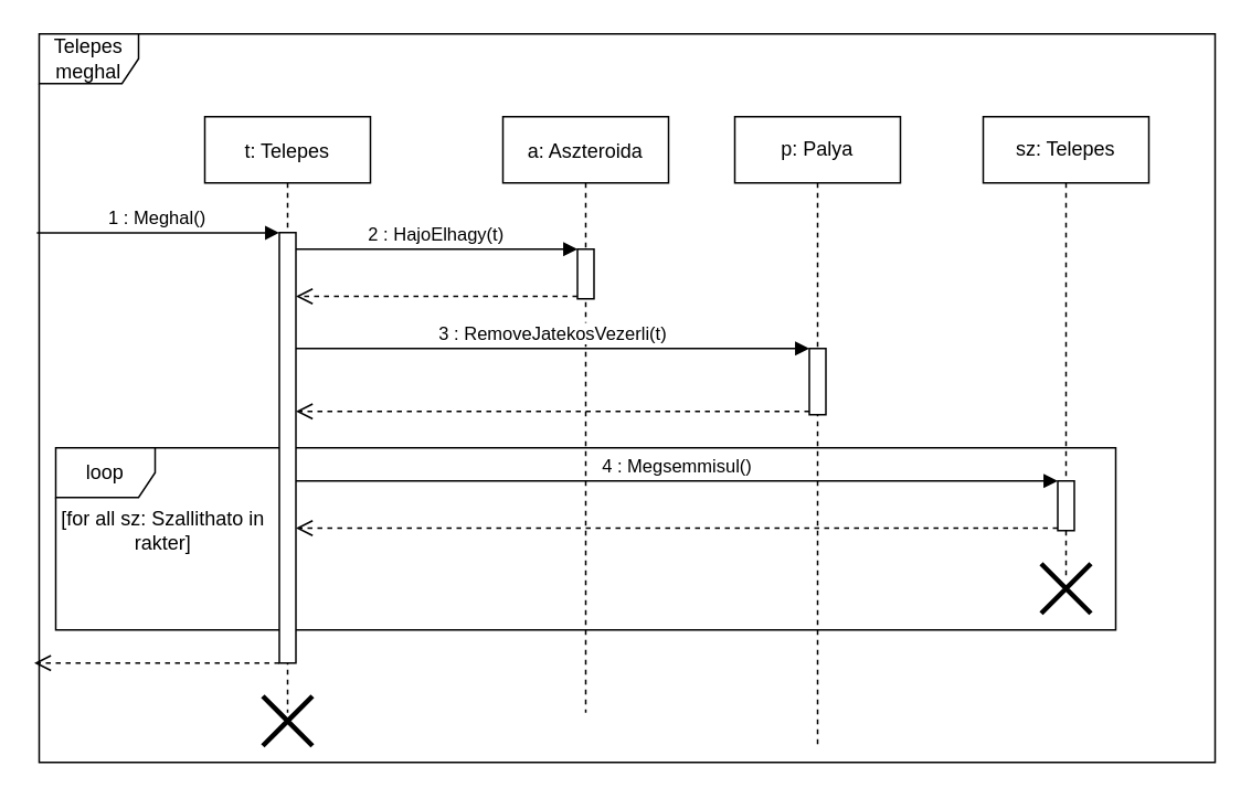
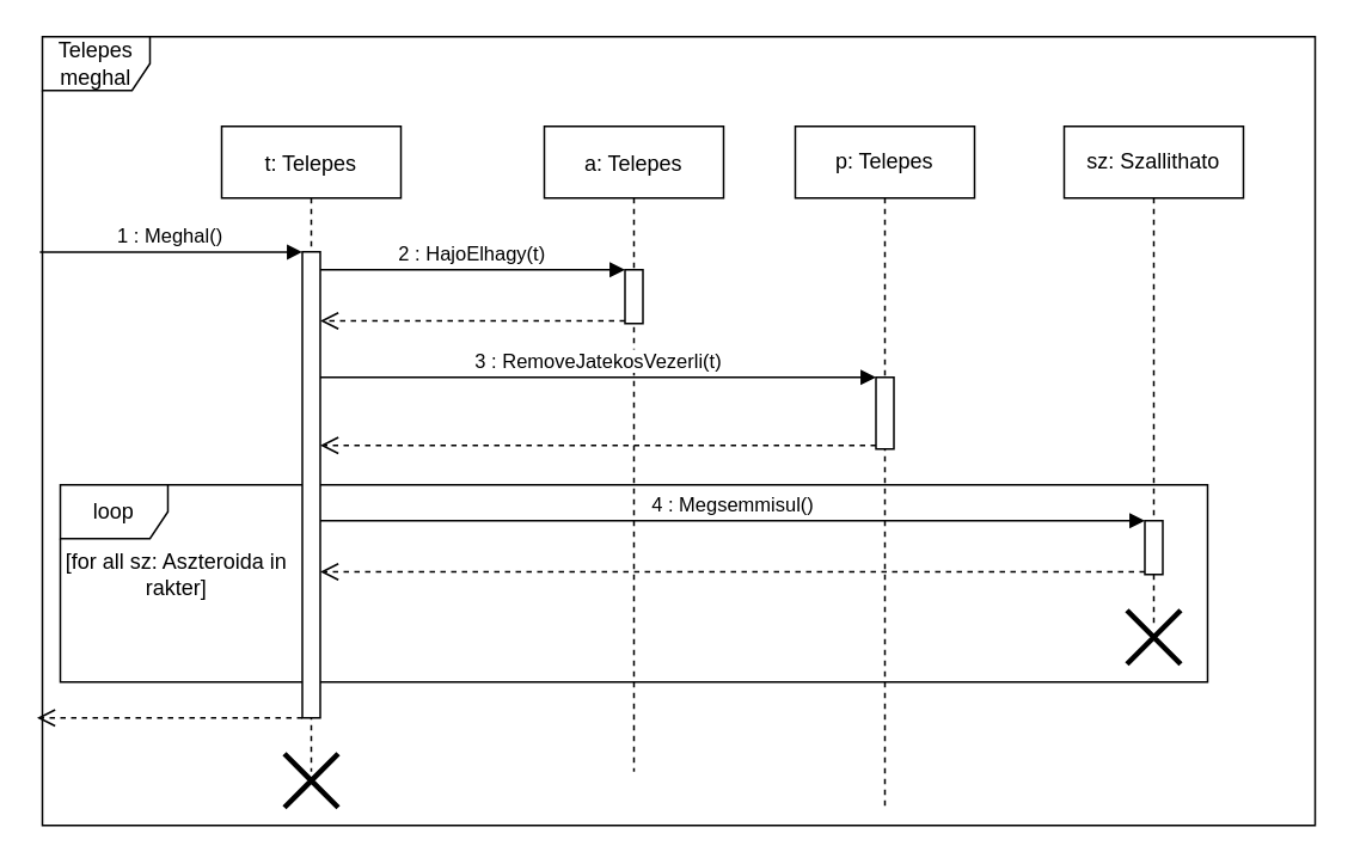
- <mxCell id="10" value="p: Palya" style="shape=umlLifeline;perimeter=lifelinePerimeter;whiteSpace=wrap;html=1;container=1;collapsible=0;recursiveResize=0;outlineConnect=0;" parent="1" vertex="1"><mxGeometry x="443" y="70" width="100" height="380" as="geometry" /></mxCell>
+ <mxCell id="10" value="p: Telepes" style="shape=umlLifeline;perimeter=lifelinePerimeter;whiteSpace=wrap;html=1;container=1;collapsible=0;recursiveResize=0;outlineConnect=0;" parent="1" vertex="1"><mxGeometry x="443" y="70" width="100" height="380" as="geometry" /></mxCell>
- <mxCell id="12" value="sz: Telepes" style="shape=umlLifeline;perimeter=lifelinePerimeter;whiteSpace=wrap;html=1;container=1;collapsible=0;recursiveResize=0;outlineConnect=0;" parent="1" vertex="1"><mxGeometry x="593" y="70" width="100" height="280" as="geometry" /></mxCell>
+ <mxCell id="12" value="sz: Szallithato" style="shape=umlLifeline;perimeter=lifelinePerimeter;whiteSpace=wrap;html=1;container=1;collapsible=0;recursiveResize=0;outlineConnect=0;" parent="1" vertex="1"><mxGeometry x="593" y="70" width="100" height="280" as="geometry" /></mxCell>
- <mxCell id="6" value="a: Aszteroida" style="shape=umlLifeline;perimeter=lifelinePerimeter;container=1;collapsible=0;recursiveResize=0;rounded=0;shadow=0;strokeWidth=1;" parent="1" vertex="1"><mxGeometry x="303" y="70" width="100" height="360" as="geometry" /></mxCell>
+ <mxCell id="6" value="a: Telepes" style="shape=umlLifeline;perimeter=lifelinePerimeter;container=1;collapsible=0;recursiveResize=0;rounded=0;shadow=0;strokeWidth=1;" parent="1" vertex="1"><mxGeometry x="303" y="70" width="100" height="360" as="geometry" /></mxCell>
- <mxCell id="16" value="[for all sz: Szallithato in rakter]" style="text;html=1;strokeColor=none;fillColor=none;align=center;verticalAlign=middle;whiteSpace=wrap;rounded=0;" parent="1" vertex="1"><mxGeometry x="33" y="310" width="130" height="20" as="geometry" /></mxCell>
+ <mxCell id="16" value="[for all sz: Aszteroida in rakter]" style="text;html=1;strokeColor=none;fillColor=none;align=center;verticalAlign=middle;whiteSpace=wrap;rounded=0;" parent="1" vertex="1"><mxGeometry x="33" y="310" width="130" height="20" as="geometry" /></mxCell>
